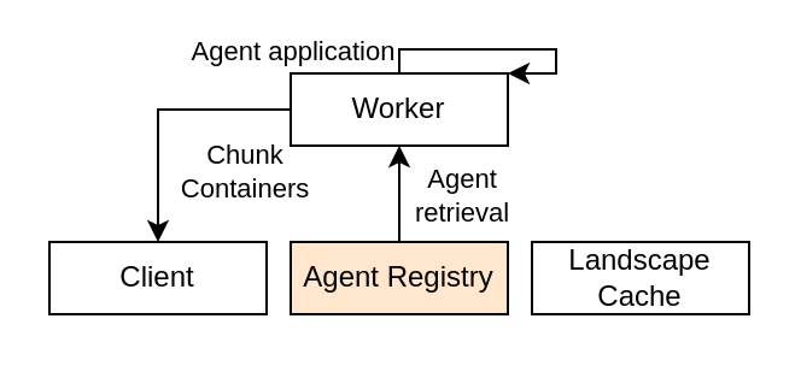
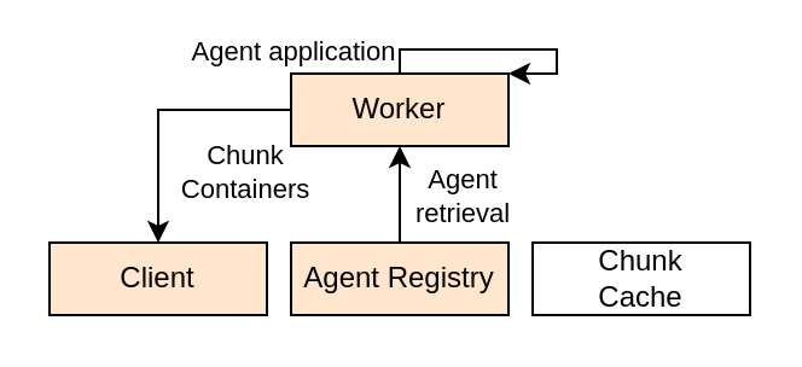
- <mxCell id="4" value="Worker" style="rounded=0;whiteSpace=wrap;html=1;" parent="1" vertex="1"><mxGeometry x="120" y="30" width="90" height="30" as="geometry" /></mxCell>
+ <mxCell id="4" value="Worker" style="rounded=0;whiteSpace=wrap;html=1;fillColor=#ffe6cc;" parent="1" vertex="1"><mxGeometry x="120" y="30" width="90" height="30" as="geometry" /></mxCell>
- <mxCell id="11" value="Client" style="rounded=0;whiteSpace=wrap;html=1;" parent="1" vertex="1"><mxGeometry y="100" width="90" height="30" as="geometry" x="20" /></mxCell>
+ <mxCell id="11" value="Client" style="rounded=0;whiteSpace=wrap;html=1;fillColor=#ffe6cc;" parent="1" vertex="1"><mxGeometry y="100" width="90" height="30" as="geometry" x="20" /></mxCell>
- <mxCell id="10" value="Landscape&lt;br&gt;Cache" style="rounded=0;whiteSpace=wrap;html=1;" parent="1" vertex="1"><mxGeometry x="220" y="100" width="90" height="30" as="geometry" /></mxCell>
+ <mxCell id="10" value="Chunk&lt;br&gt;Cache" style="rounded=0;whiteSpace=wrap;html=1;" parent="1" vertex="1"><mxGeometry x="220" y="100" width="90" height="30" as="geometry" /></mxCell>
